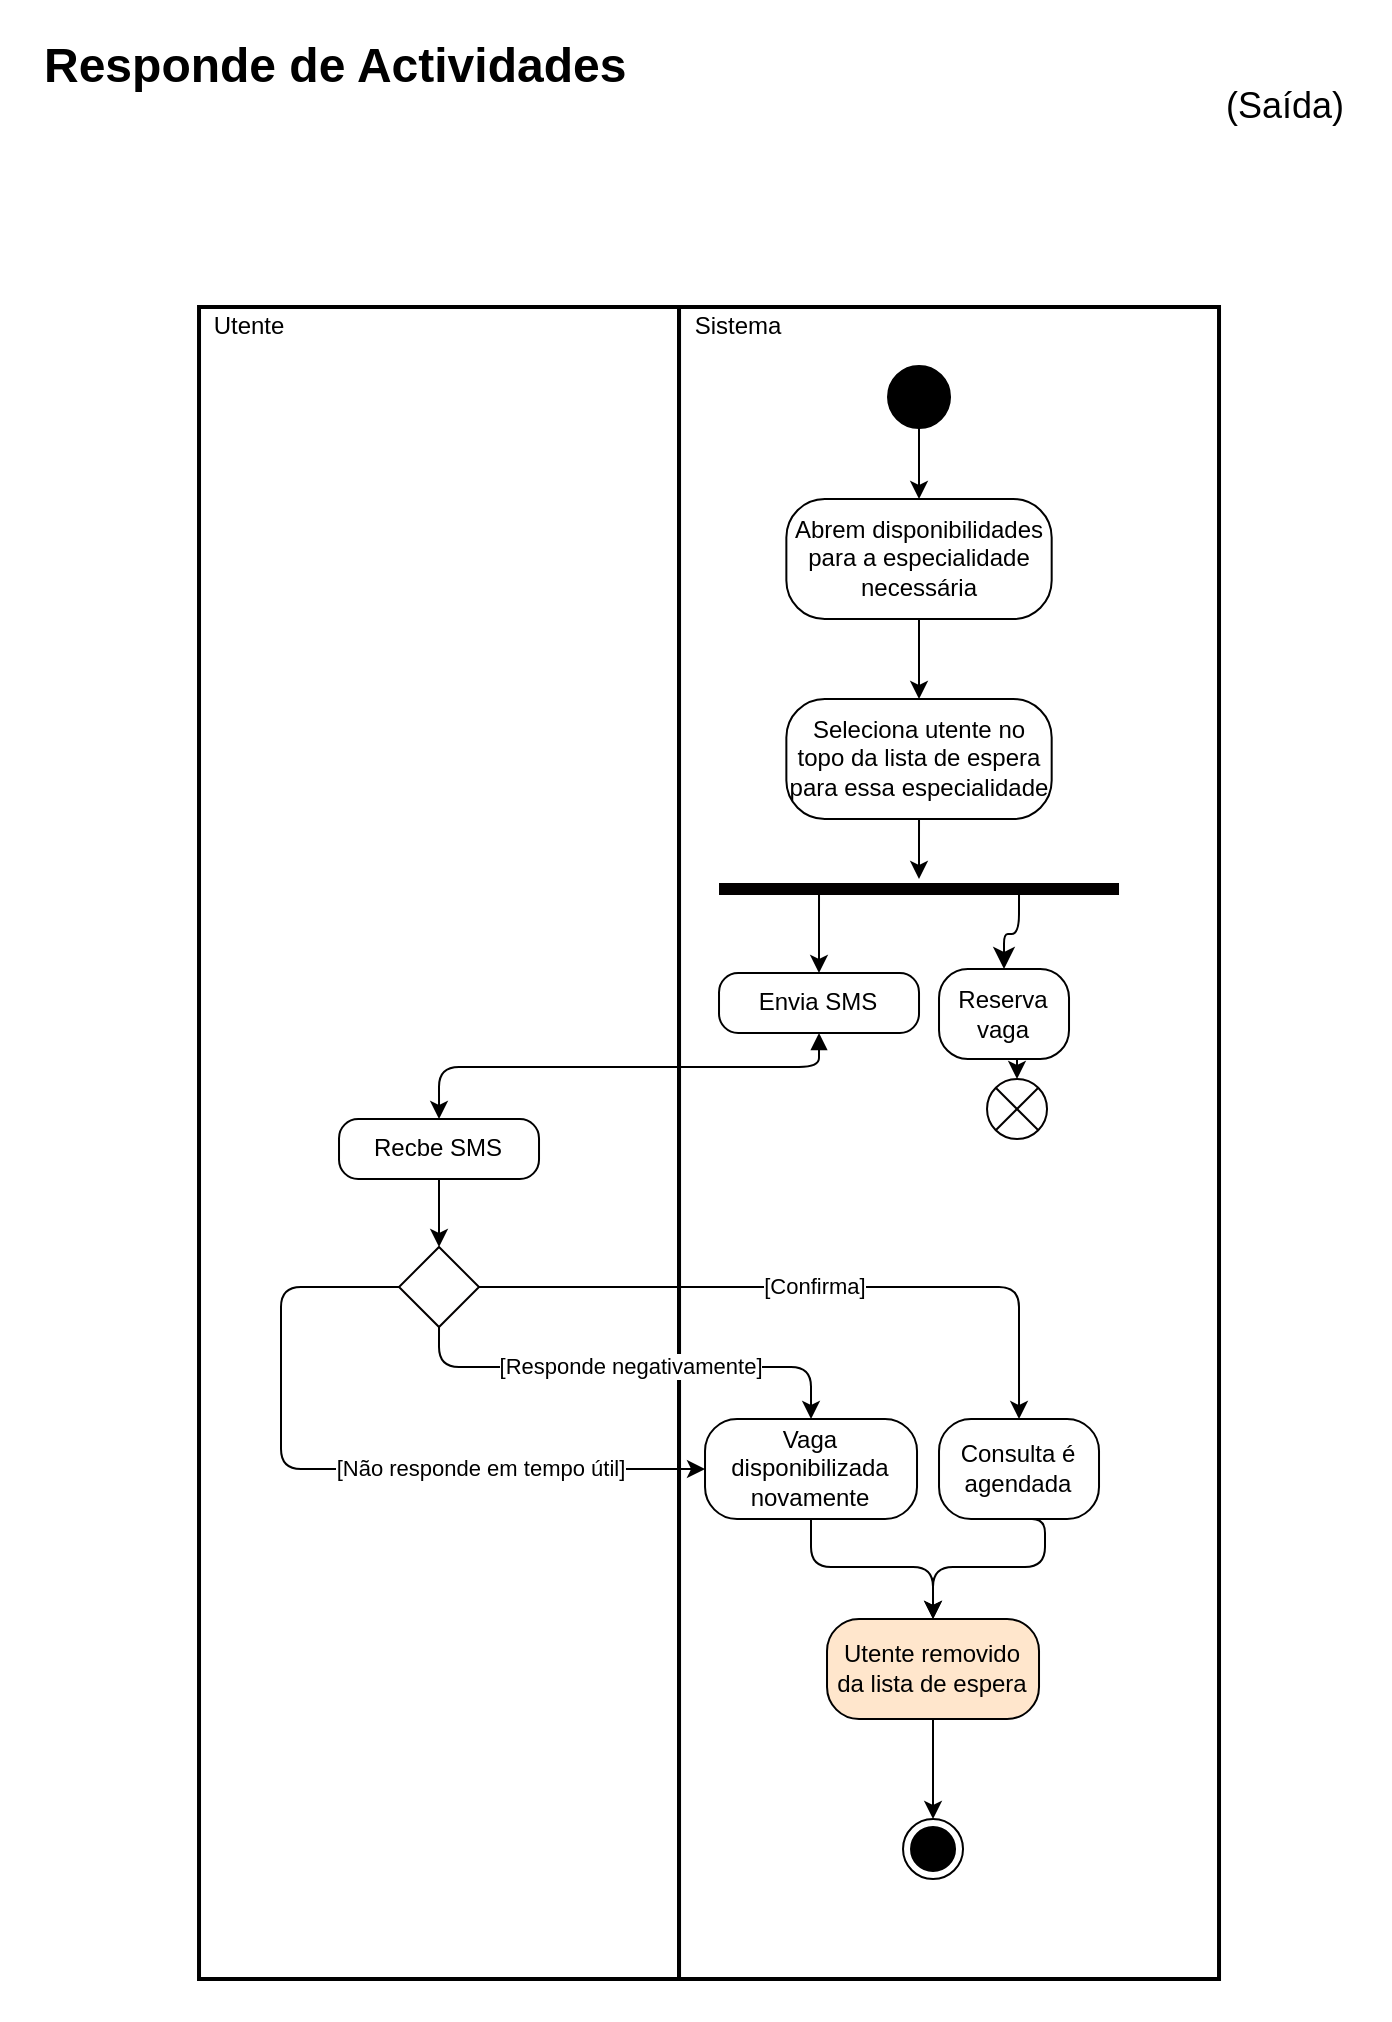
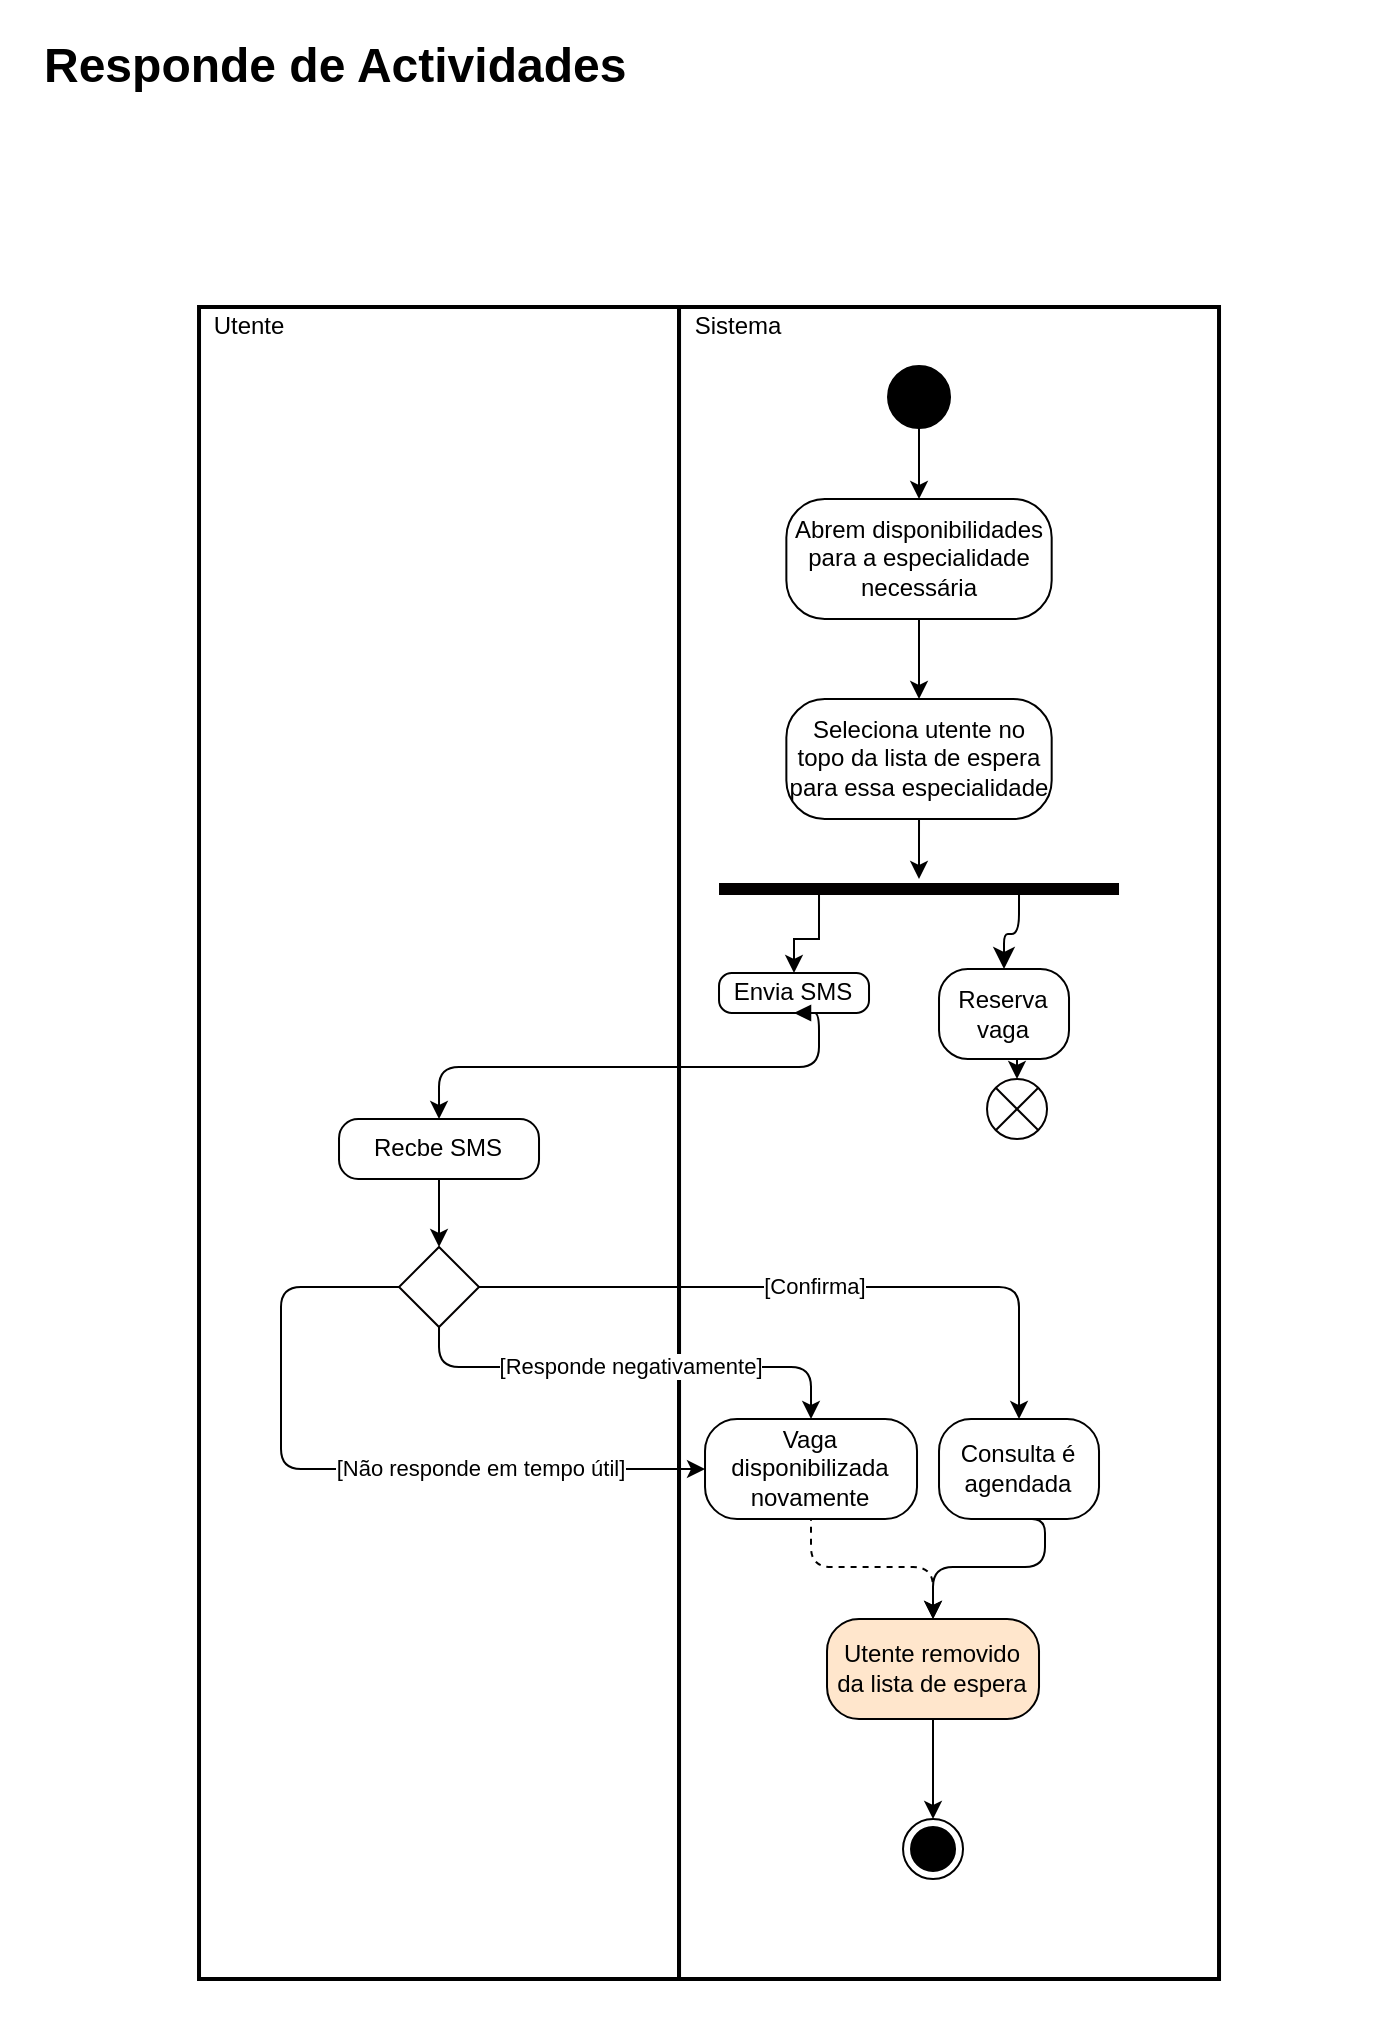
- <mxCell id="34" value="&lt;p&gt;&lt;font style=&quot;font-size: 18px&quot;&gt;(Saída)&lt;/font&gt;&lt;/p&gt;" style="text;html=1;strokeColor=none;fillColor=none;align=right;verticalAlign=middle;whiteSpace=wrap;rounded=0;" parent="1" vertex="1"><mxGeometry x="354" y="40" width="320" height="20" as="geometry" /></mxCell>
- <mxCell id="17" value="Envia SMS" style="rounded=1;whiteSpace=wrap;html=1;strokeColor=#000000;fillColor=#FFFFFF;arcSize=32;" parent="1" vertex="1"><mxGeometry x="359.01" y="483" width="100" height="30" as="geometry" /></mxCell>
+ <mxCell id="17" value="Envia SMS" style="rounded=1;whiteSpace=wrap;html=1;strokeColor=#000000;fillColor=#FFFFFF;arcSize=32;" parent="1" vertex="1"><mxGeometry x="359.01" y="483" width="75" height="20" as="geometry" /></mxCell>
- <mxCell id="32" value="" style="endArrow=none;html=1;edgeStyle=orthogonalEdgeStyle;exitX=0.5;exitY=0;exitDx=0;exitDy=0;startArrow=classic;startFill=1;" parent="1" source="26" target="21" edge="1"><mxGeometry x="-0.381" y="69" relative="1" as="geometry"><mxPoint x="420.67" y="855.97" as="sourcePoint" /><mxPoint x="267.67" y="764.97" as="targetPoint" /><Array as="points"><mxPoint x="466" y="780" /><mxPoint x="405" y="780" /></Array><mxPoint as="offset" /></mxGeometry></mxCell>
+ <mxCell id="32" value="" style="endArrow=none;html=1;edgeStyle=orthogonalEdgeStyle;exitX=0.5;exitY=0;exitDx=0;exitDy=0;startArrow=classic;startFill=1;dashed=1;" parent="1" source="26" target="21" edge="1"><mxGeometry x="-0.381" y="69" relative="1" as="geometry"><mxPoint x="420.67" y="855.97" as="sourcePoint" /><mxPoint x="267.67" y="764.97" as="targetPoint" /><Array as="points"><mxPoint x="466" y="780" /><mxPoint x="405" y="780" /></Array><mxPoint as="offset" /></mxGeometry></mxCell>
